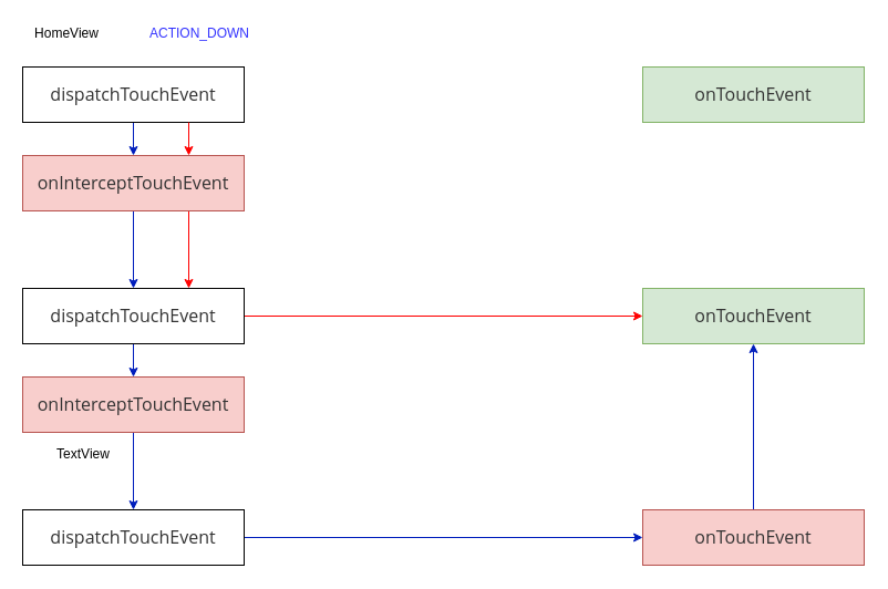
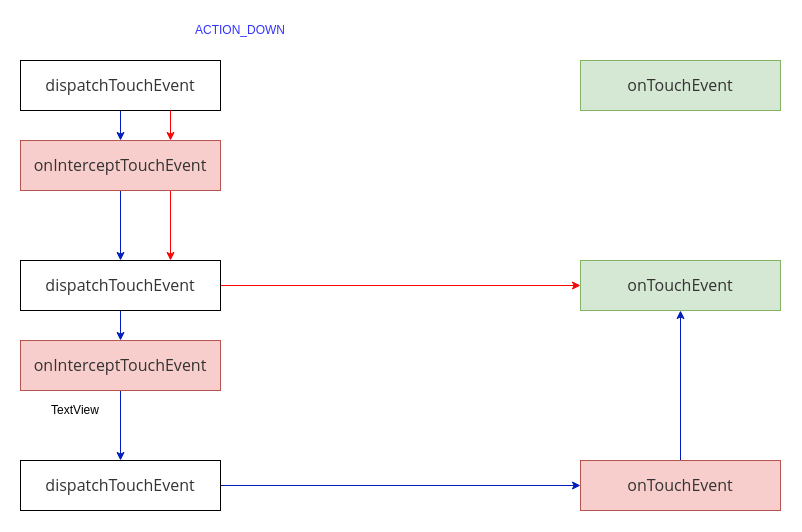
- <mxCell id="17" value="HomeView" style="text;html=1;strokeColor=none;fillColor=none;align=center;verticalAlign=middle;whiteSpace=wrap;rounded=0;" parent="1" vertex="1"><mxGeometry x="20" y="20" width="80" height="20" as="geometry" /></mxCell>
- <mxCell id="19" value="ACTION_DOWN" style="text;html=1;strokeColor=none;fillColor=none;align=center;verticalAlign=middle;whiteSpace=wrap;rounded=0;fontColor=#3333FF;" parent="1" vertex="1"><mxGeometry x="140" y="20" width="80" height="20" as="geometry" /></mxCell>
+ <mxCell id="19" value="ACTION_DOWN" style="text;html=1;strokeColor=none;fillColor=none;align=center;verticalAlign=middle;whiteSpace=wrap;rounded=0;fontColor=#3333FF;" parent="1" vertex="1"><mxGeometry x="200" y="20" width="80" height="20" as="geometry" /></mxCell>
